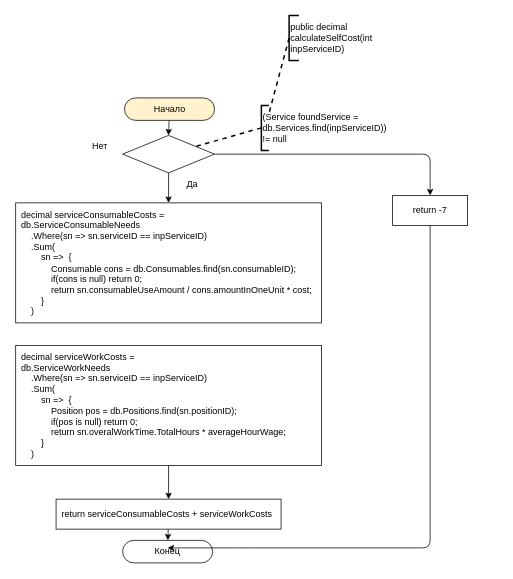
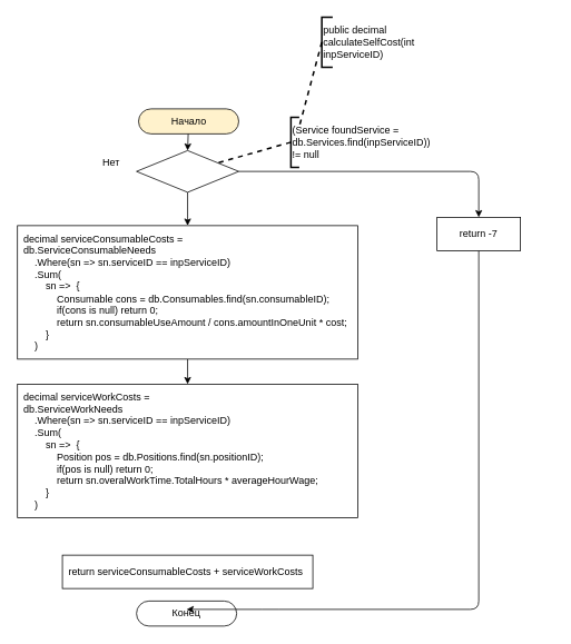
- <mxCell id="13" value="Да" style="text;html=1;align=center;verticalAlign=middle;whiteSpace=wrap;rounded=0;" vertex="1" parent="1"><mxGeometry x="225.5" y="230" width="60" height="30" as="geometry" /></mxCell>
+ <mxCell id="7" style="edgeStyle=none;html=1;entryX=0.5;entryY=0;entryDx=0;entryDy=0;" edge="1" parent="1" source="8" target="17"><mxGeometry relative="1" as="geometry" /></mxCell>
- <mxCell id="16" style="edgeStyle=none;html=1;" edge="1" parent="1" source="17" target="21"><mxGeometry relative="1" as="geometry" /></mxCell>
- <mxCell id="20" style="edgeStyle=none;html=1;" edge="1" parent="1" source="21" target="4"><mxGeometry relative="1" as="geometry" /></mxCell>
